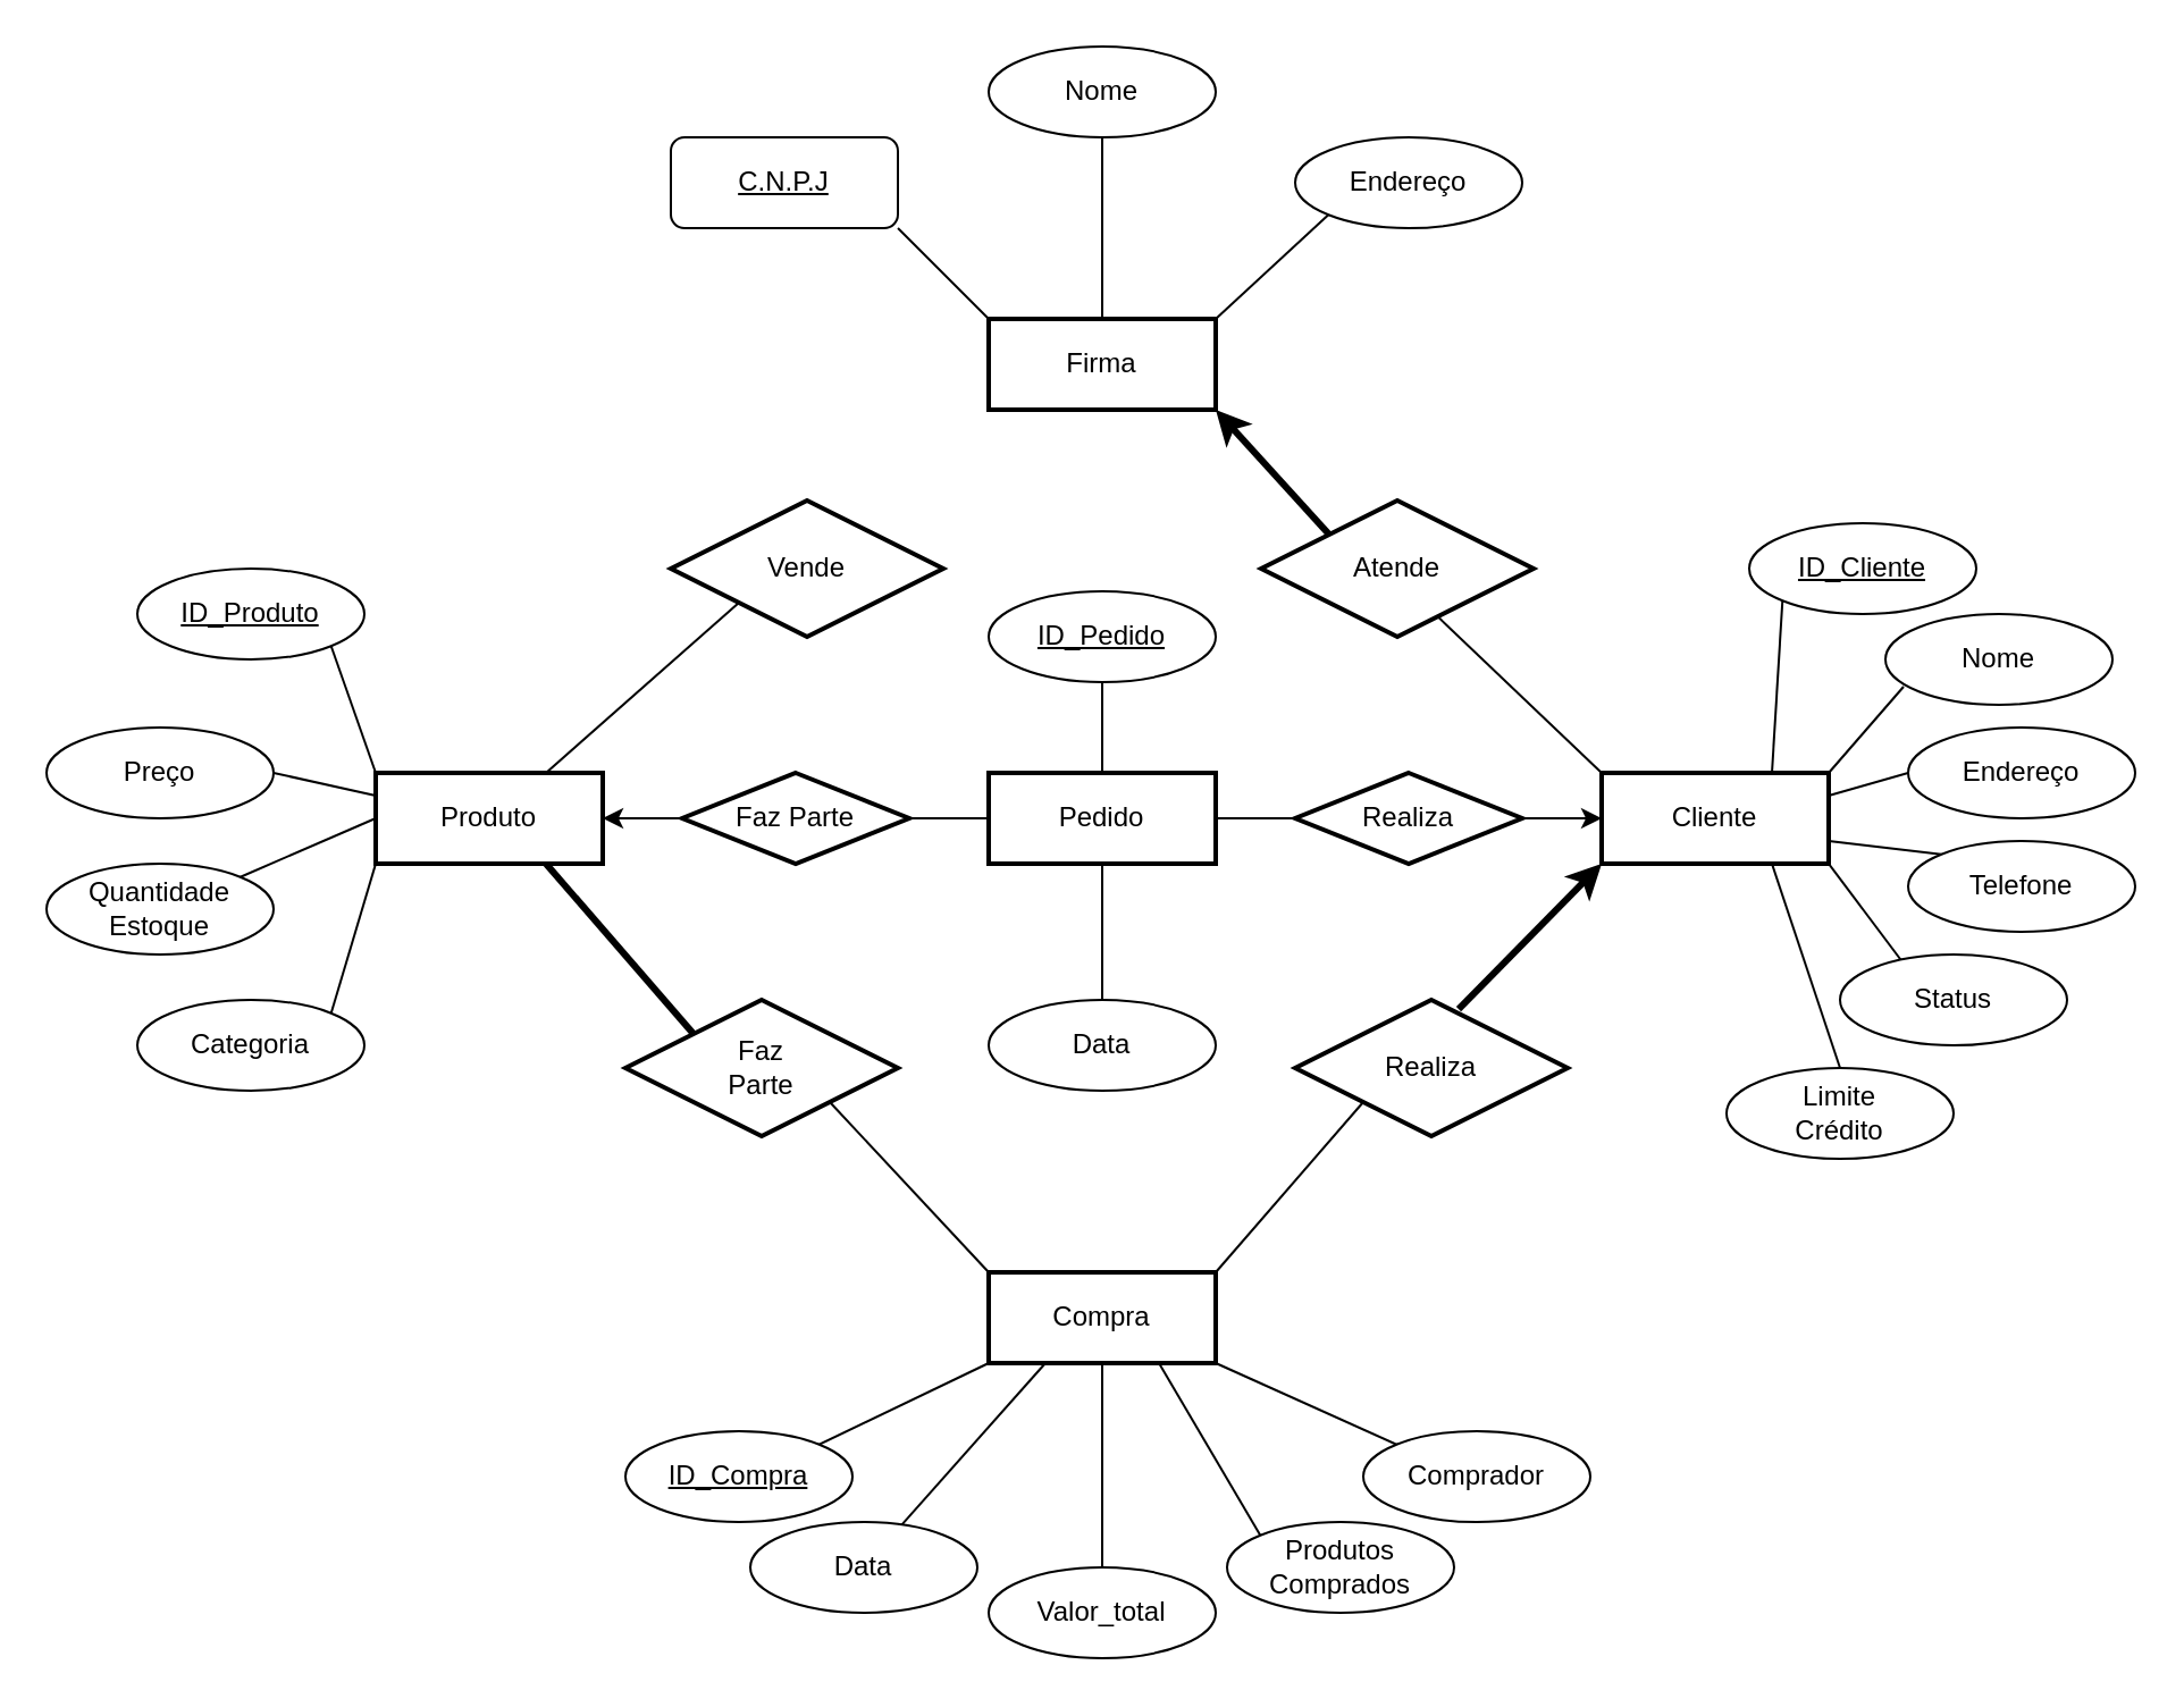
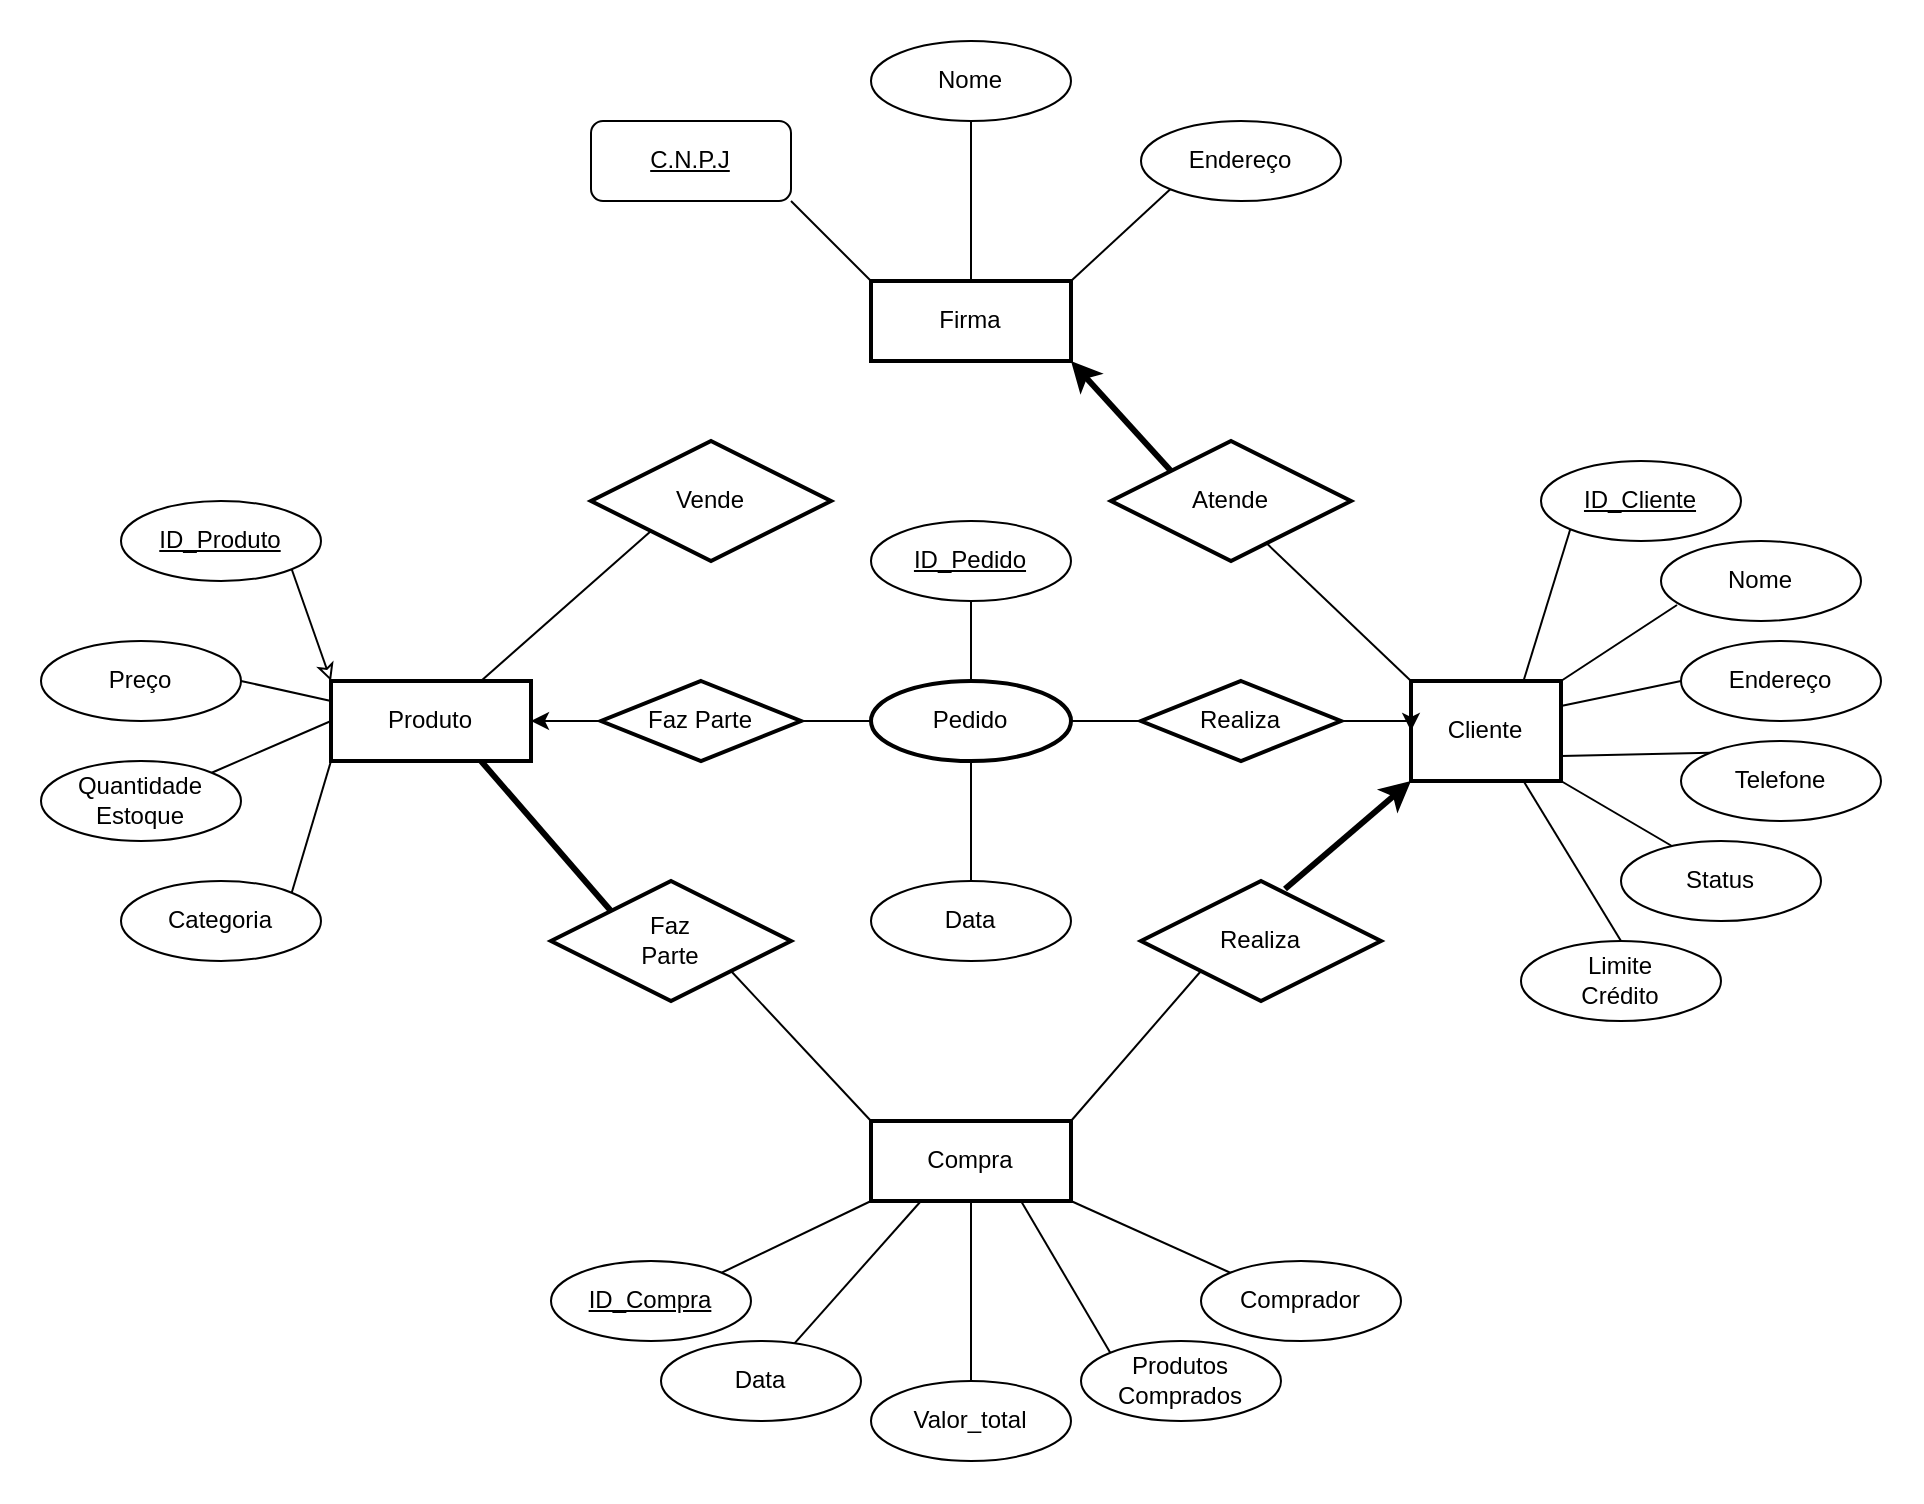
- <mxCell id="16" style="rounded=0;orthogonalLoop=1;jettySize=auto;html=1;exitX=1;exitY=1;exitDx=0;exitDy=0;endArrow=none;endFill=0;entryX=0;entryY=0;entryDx=0;entryDy=0;" edge="1" parent="1" source="17" target="5"><mxGeometry relative="1" as="geometry"><mxPoint x="160" y="350" as="targetPoint" /></mxGeometry></mxCell>
+ <mxCell id="16" style="rounded=0;orthogonalLoop=1;jettySize=auto;html=1;exitX=1;exitY=1;exitDx=0;exitDy=0;endArrow=classic;endFill=0;entryX=0;entryY=0;entryDx=0;entryDy=0;" edge="1" parent="1" source="17" target="5"><mxGeometry relative="1" as="geometry"><mxPoint x="160" y="350" as="targetPoint" /></mxGeometry></mxCell>
- <mxCell id="53" value="Pedido" style="whiteSpace=wrap;html=1;align=center;strokeWidth=2;" vertex="1" parent="1"><mxGeometry x="435" y="340" width="100" height="40" as="geometry" /></mxCell>
+ <mxCell id="53" value="Pedido" style="ellipse;whiteSpace=wrap;html=1;align=center;strokeWidth=2;" vertex="1" parent="1"><mxGeometry x="435" y="340" width="100" height="40" as="geometry" /></mxCell>
- <mxCell id="8" value="Cliente" style="whiteSpace=wrap;html=1;align=center;strokeWidth=2;" vertex="1" parent="1"><mxGeometry x="705" y="340" width="100" height="40" as="geometry" /></mxCell>
+ <mxCell id="8" value="Cliente" style="whiteSpace=wrap;html=1;align=center;strokeWidth=2;" vertex="1" parent="1"><mxGeometry x="705" y="340" width="75" height="50" as="geometry" /></mxCell>
